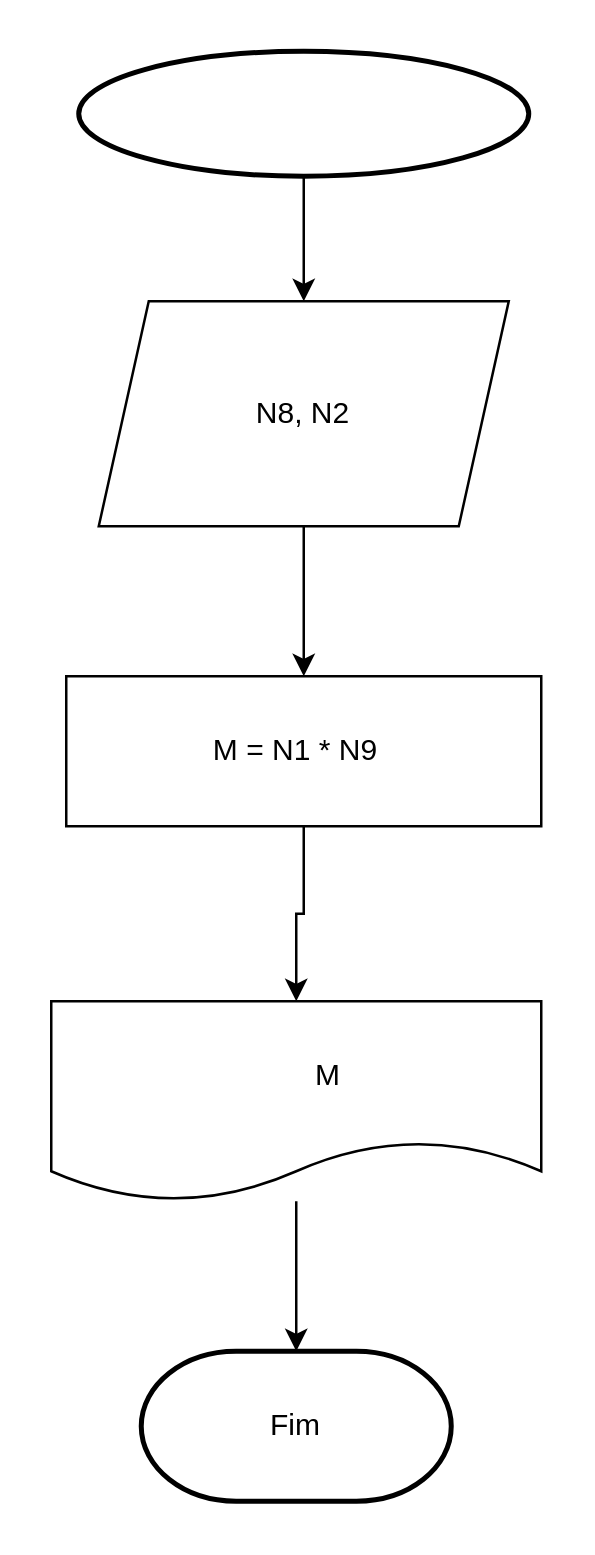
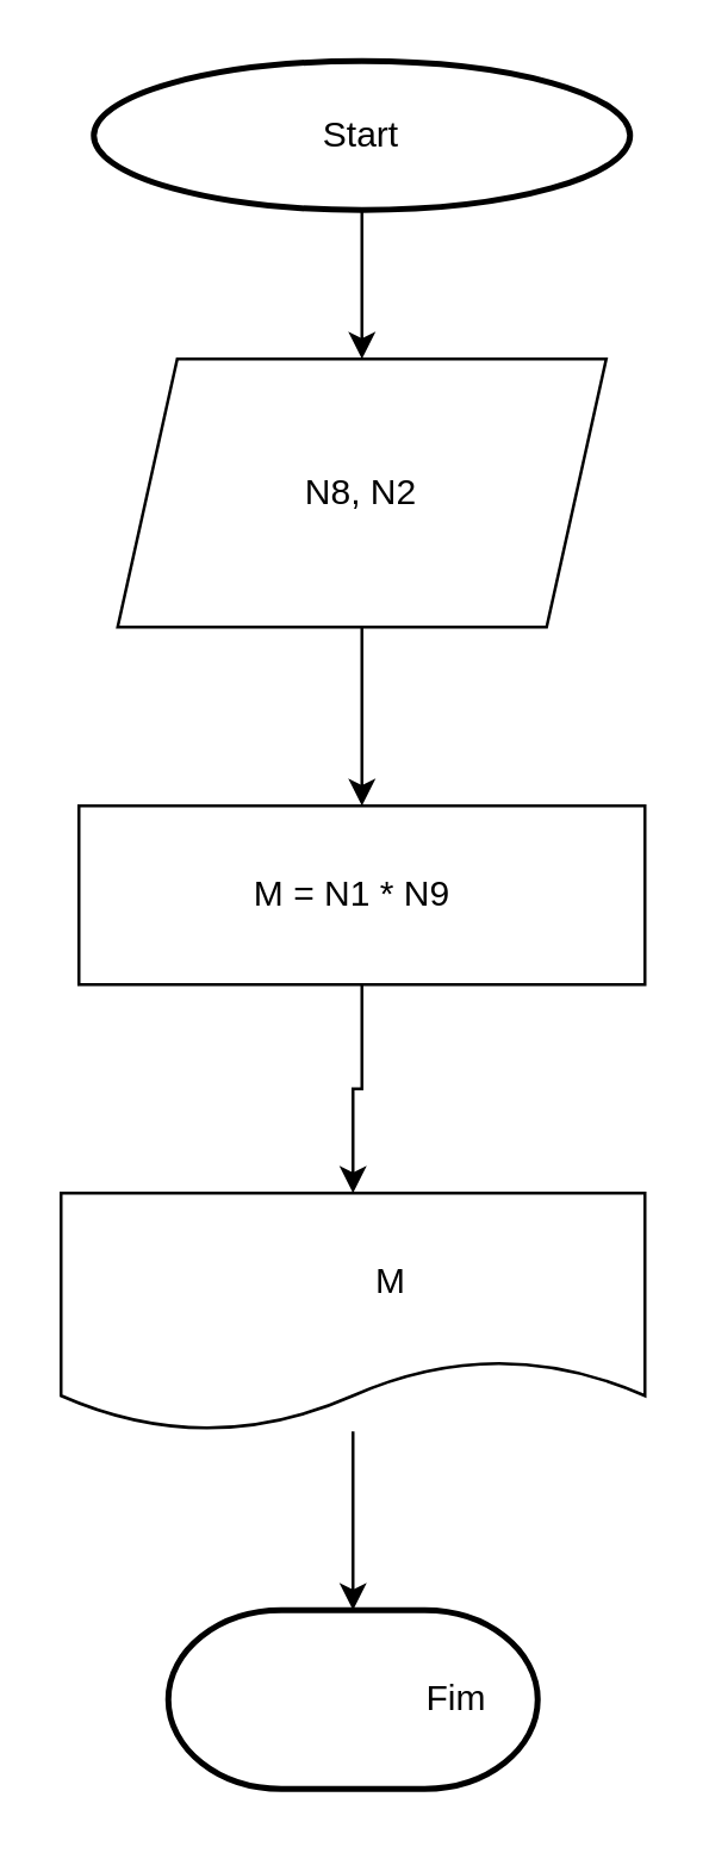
+ <mxCell id="4" value="Start" style="text;html=1;strokeColor=none;align=center;verticalAlign=middle;whiteSpace=wrap;rounded=0;" parent="1" vertex="1"><mxGeometry x="101" y="35" width="40" height="20" as="geometry" /></mxCell>
- <mxCell id="16" value="Fim" style="text;html=1;strokeColor=none;fillColor=none;align=center;verticalAlign=middle;whiteSpace=wrap;rounded=0;" parent="1" vertex="1"><mxGeometry x="98" y="560" width="40" height="20" as="geometry" /></mxCell>
+ <mxCell id="16" value="Fim" style="text;html=1;strokeColor=none;fillColor=none;align=center;verticalAlign=middle;whiteSpace=wrap;rounded=0;" parent="1" vertex="1"><mxGeometry x="133" y="560" width="40" height="20" as="geometry" /></mxCell>
